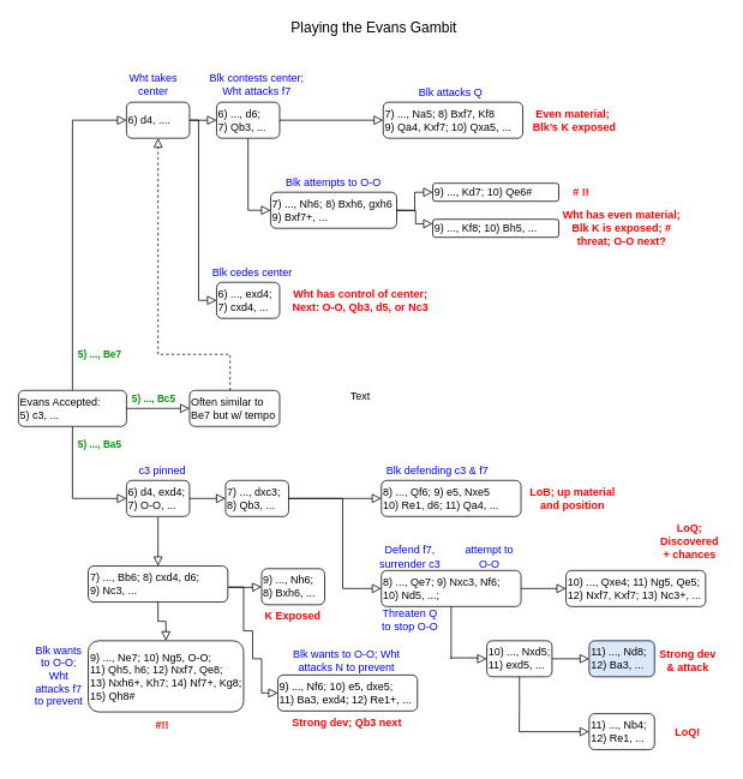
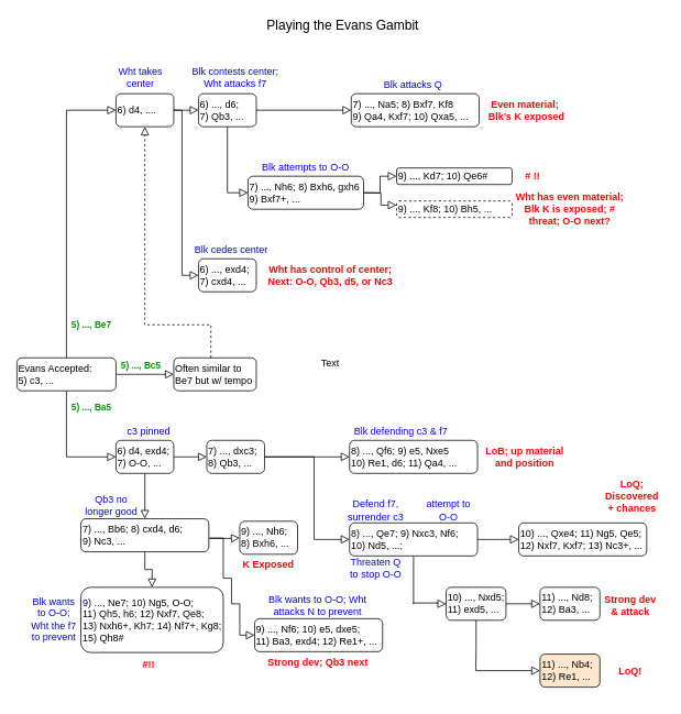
- <mxCell id="16" value="9) ..., Kf8; 10) Bh5, ..." style="rounded=1;whiteSpace=wrap;html=1;fontSize=12;glass=0;strokeWidth=1;shadow=0;align=left;" parent="1" vertex="1"><mxGeometry x="480" y="243" width="140" height="20" as="geometry" /></mxCell>
+ <mxCell id="16" value="9) ..., Kf8; 10) Bh5, ..." style="rounded=1;whiteSpace=wrap;html=1;fontSize=12;glass=0;strokeWidth=1;shadow=0;align=left;dashed=1;" parent="1" vertex="1"><mxGeometry x="480" y="243" width="140" height="20" as="geometry" /></mxCell>
+ <mxCell id="57" value="Qb3 no longer good" style="text;html=1;strokeColor=none;fillColor=none;align=center;verticalAlign=middle;whiteSpace=wrap;rounded=0;fontColor=#0000FF;" parent="1" vertex="1"><mxGeometry x="97.5" y="602" width="72.5" height="20" as="geometry" /></mxCell>
- <mxCell id="47" value="&lt;div&gt;11) ..., Nd8;&lt;/div&gt;&lt;div&gt;12) Ba3, ...&lt;br&gt; &lt;/div&gt;" style="rounded=1;whiteSpace=wrap;html=1;fontSize=12;glass=0;strokeWidth=1;shadow=0;align=left;fillColor=#dae8fc;" parent="1" vertex="1"><mxGeometry x="653.75" y="711" width="72.5" height="40" as="geometry" /></mxCell>
+ <mxCell id="47" value="&lt;div&gt;11) ..., Nd8;&lt;/div&gt;&lt;div&gt;12) Ba3, ...&lt;br&gt; &lt;/div&gt;" style="rounded=1;whiteSpace=wrap;html=1;fontSize=12;glass=0;strokeWidth=1;shadow=0;align=left;" parent="1" vertex="1"><mxGeometry x="653.75" y="711" width="72.5" height="40" as="geometry" /></mxCell>
- <mxCell id="69" value="Blk wants to O-O; Wht attacks f7 to prevent" style="text;html=1;strokeColor=none;fillColor=none;align=center;verticalAlign=middle;whiteSpace=wrap;rounded=0;fontColor=#0000FF;" vertex="1" parent="1"><mxGeometry x="34.5" y="711" width="60" height="77" as="geometry" /></mxCell>
+ <mxCell id="69" value="Blk wants to O-O; Wht the f7 to prevent" style="text;html=1;strokeColor=none;fillColor=none;align=center;verticalAlign=middle;whiteSpace=wrap;rounded=0;fontColor=#0000FF;" vertex="1" parent="1"><mxGeometry x="34.5" y="711" width="60" height="77" as="geometry" /></mxCell>
- <mxCell id="48" value="&lt;div&gt;11) ..., Nb4;&lt;/div&gt;&lt;div&gt;12) Re1, ...&lt;br&gt; &lt;/div&gt;" style="rounded=1;whiteSpace=wrap;html=1;fontSize=12;glass=0;strokeWidth=1;shadow=0;align=left;" parent="1" vertex="1"><mxGeometry x="653.75" y="792" width="72.5" height="40" as="geometry" /></mxCell>
+ <mxCell id="48" value="&lt;div&gt;11) ..., Nb4;&lt;/div&gt;&lt;div&gt;12) Re1, ...&lt;br&gt; &lt;/div&gt;" style="rounded=1;whiteSpace=wrap;html=1;fontSize=12;glass=0;strokeWidth=1;shadow=0;align=left;fillColor=#ffe6cc;" parent="1" vertex="1"><mxGeometry x="653.75" y="792" width="72.5" height="40" as="geometry" /></mxCell>
